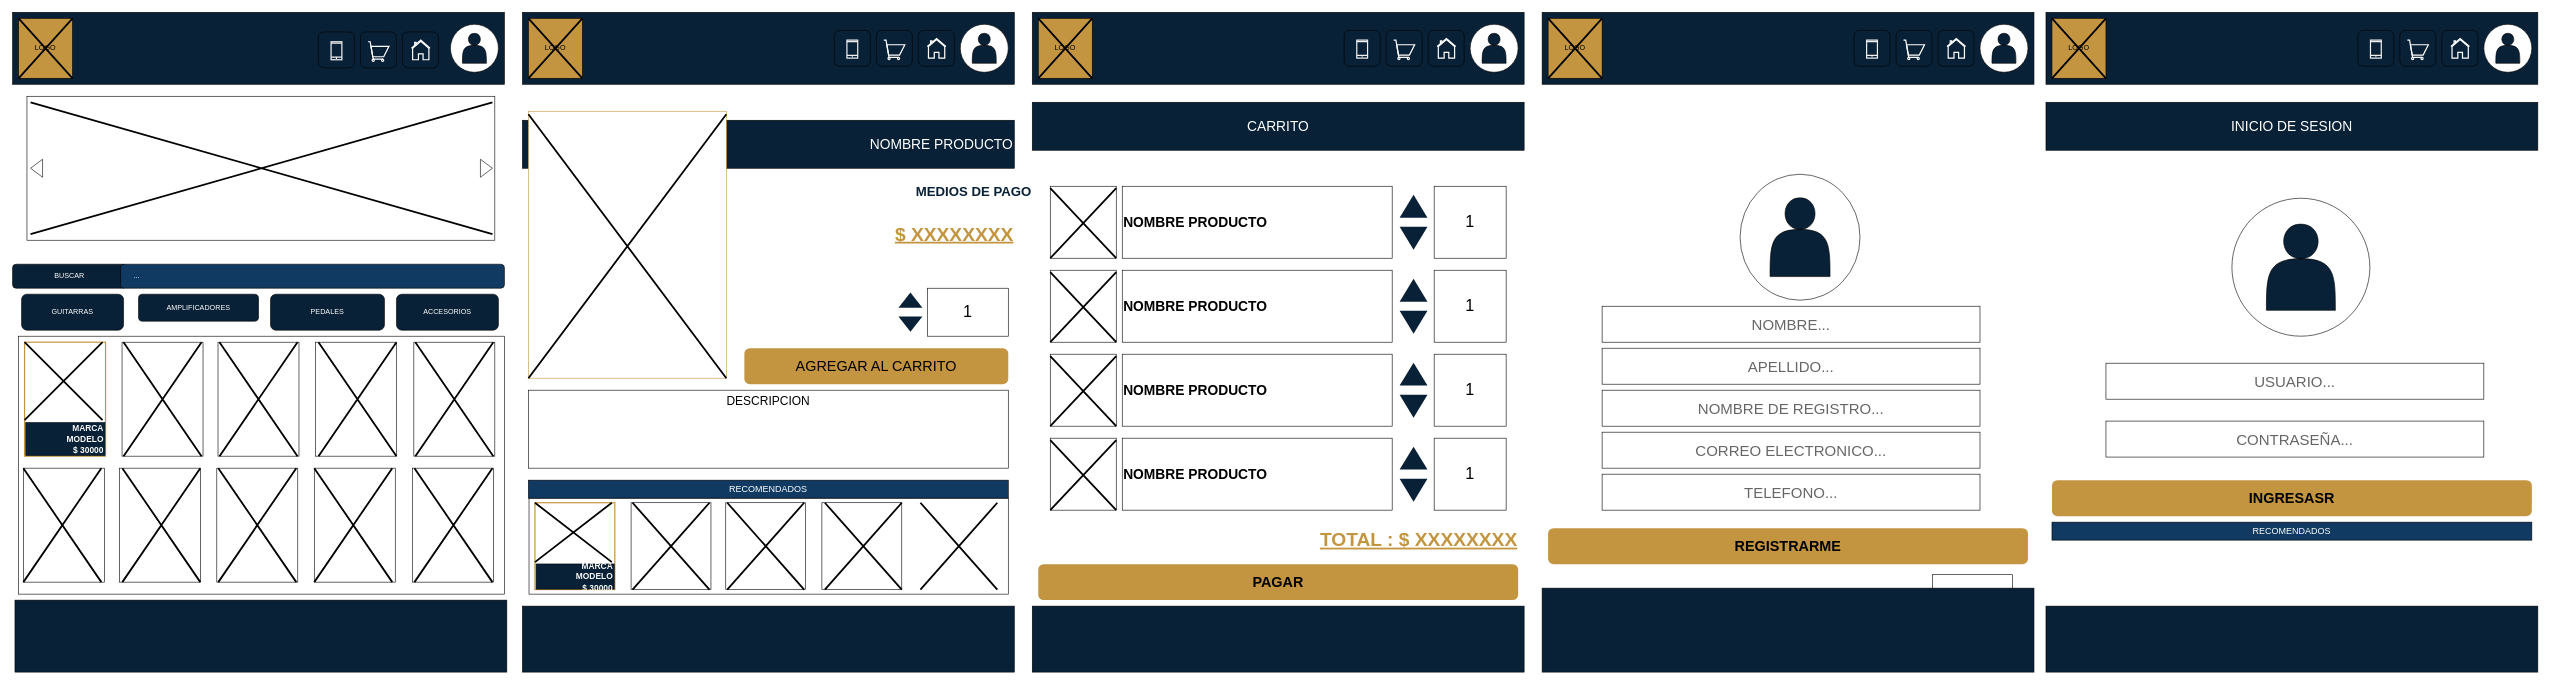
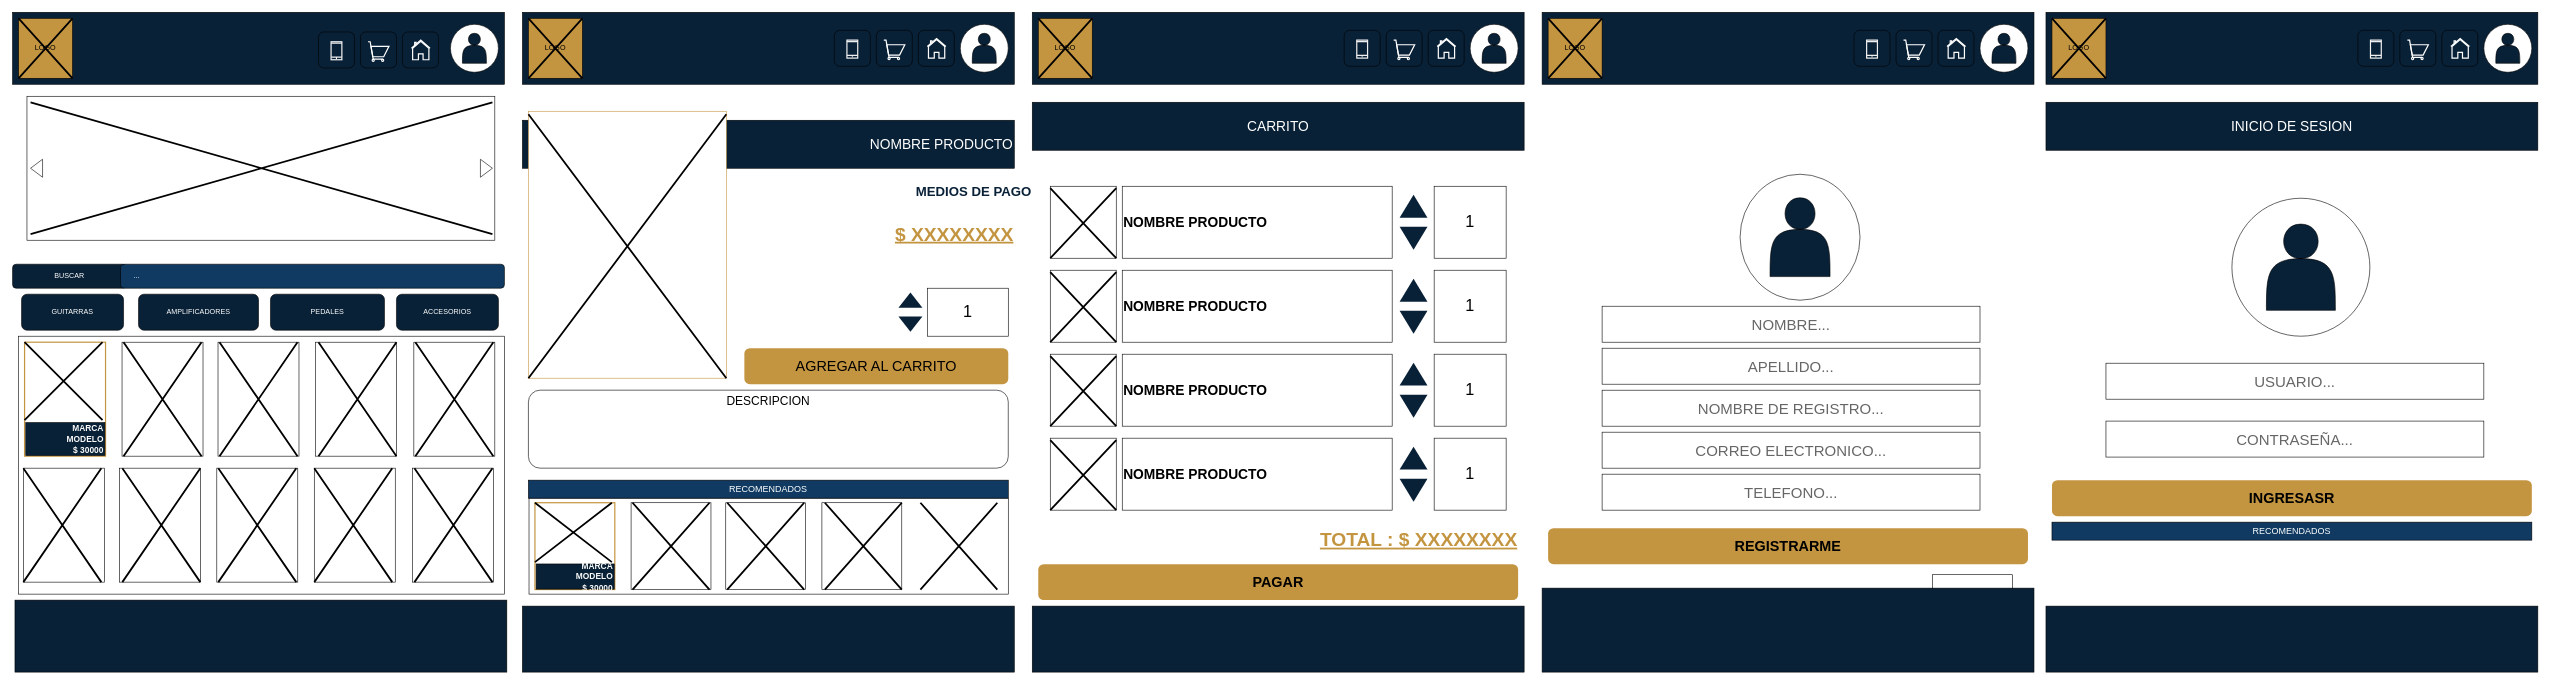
- <mxCell id="18" value="AMPLIFICADORES" style="rounded=1;whiteSpace=wrap;html=1;fillColor=#092137;fontColor=#ffffff;" parent="1" vertex="1"><mxGeometry x="230" y="490" width="200" height="45" as="geometry" /></mxCell>
+ <mxCell id="18" value="AMPLIFICADORES" style="rounded=1;whiteSpace=wrap;html=1;fillColor=#092137;fontColor=#ffffff;" parent="1" vertex="1"><mxGeometry x="230" y="490" width="200" height="60" as="geometry" /></mxCell>
- <mxCell id="52" value="DESCRIPCION" style="rounded=0;whiteSpace=wrap;html=1;fontSize=20;verticalAlign=top;" vertex="1" parent="1"><mxGeometry x="880" y="650" width="800" height="130" as="geometry" /></mxCell>
+ <mxCell id="52" value="DESCRIPCION" style="whiteSpace=wrap;html=1;fontSize=20;verticalAlign=top;rounded=1;" vertex="1" parent="1"><mxGeometry x="880" y="650" width="800" height="130" as="geometry" /></mxCell>
